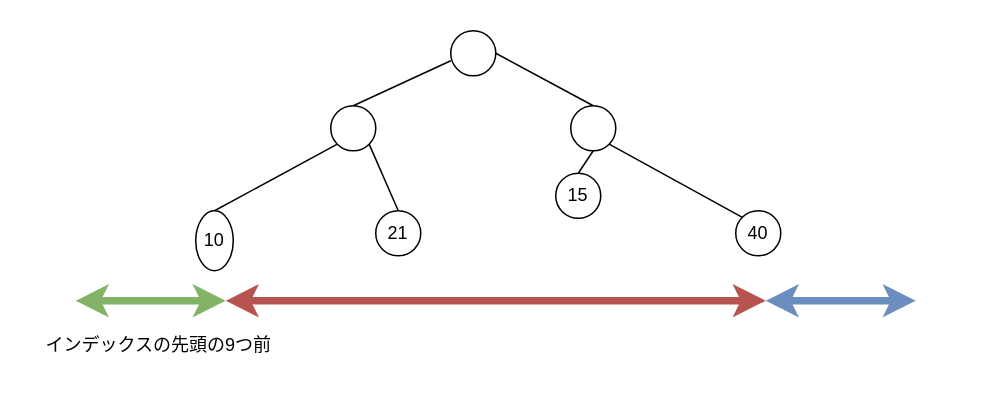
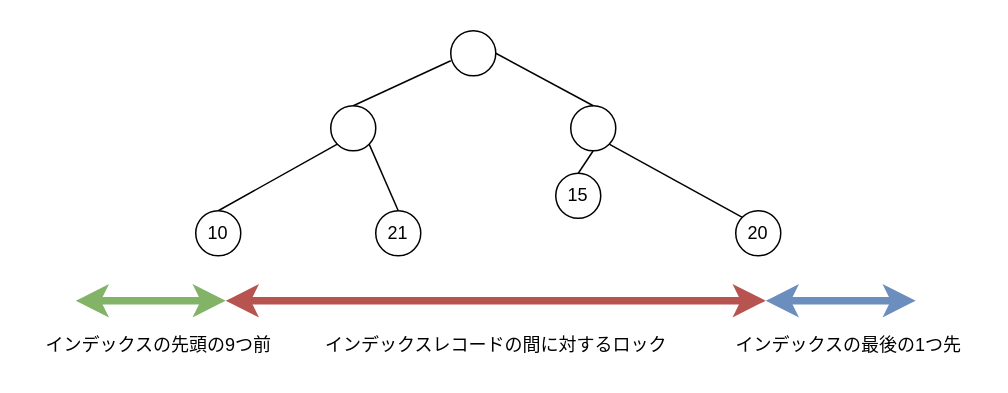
- <mxCell id="11" value="40" style="ellipse;whiteSpace=wrap;html=1;aspect=fixed;" parent="1" vertex="1"><mxGeometry x="490" y="140" width="30" height="30" as="geometry" /></mxCell>
+ <mxCell id="11" value="20" style="ellipse;whiteSpace=wrap;html=1;aspect=fixed;" parent="1" vertex="1"><mxGeometry x="490" y="140" width="30" height="30" as="geometry" /></mxCell>
- <mxCell id="12" value="10" style="ellipse;whiteSpace=wrap;html=1;aspect=fixed;" parent="1" vertex="1"><mxGeometry x="130" y="140" width="25" height="40" as="geometry" /></mxCell>
+ <mxCell id="12" value="10" style="ellipse;whiteSpace=wrap;html=1;aspect=fixed;" parent="1" vertex="1"><mxGeometry x="130" y="140" width="30" height="30" as="geometry" /></mxCell>
+ <mxCell id="18" value="インデックスレコードの間に対するロック" style="text;html=1;align=center;verticalAlign=middle;resizable=0;points=[];autosize=1;fontColor=#000000;" parent="1" vertex="1"><mxGeometry x="210" y="220" width="240" height="20" as="geometry" /></mxCell>
+ <mxCell id="20" value="インデックスの最後の1つ先" style="text;html=1;align=center;verticalAlign=middle;resizable=0;points=[];autosize=1;fontColor=#000000;" parent="1" vertex="1"><mxGeometry x="480" y="220" width="170" height="20" as="geometry" /></mxCell>
